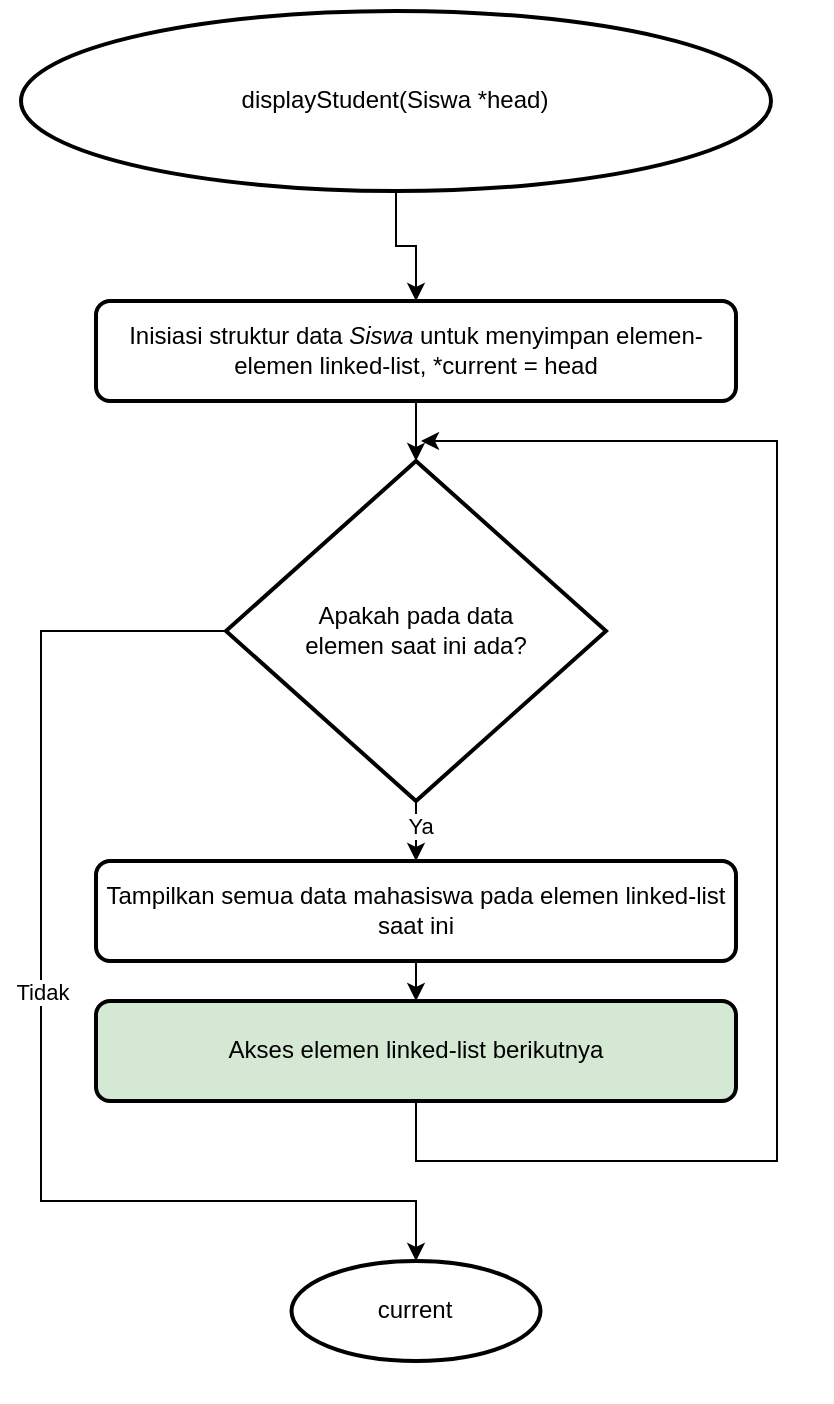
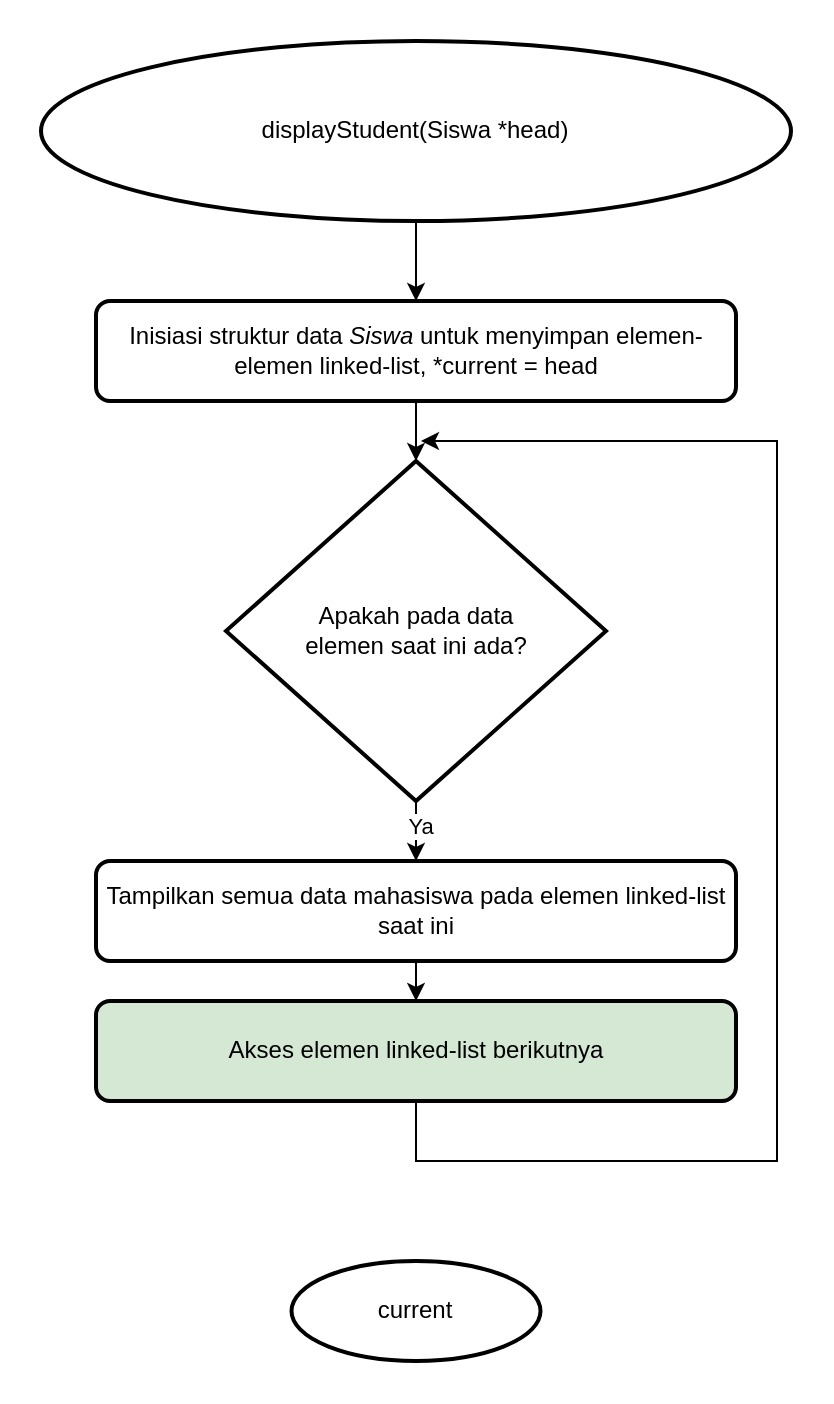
- <mxCell id="2" value="displayStudent(Siswa *head)" style="strokeWidth=2;html=1;shape=mxgraph.flowchart.start_1;whiteSpace=wrap;" parent="1" vertex="1"><mxGeometry x="10" y="5" width="375" height="90" as="geometry" /></mxCell>
+ <mxCell id="2" value="displayStudent(Siswa *head)" style="strokeWidth=2;html=1;shape=mxgraph.flowchart.start_1;whiteSpace=wrap;" parent="1" vertex="1"><mxGeometry x="20" y="20" width="375" height="90" as="geometry" /></mxCell>
- <mxCell id="7" style="edgeStyle=orthogonalEdgeStyle;rounded=0;orthogonalLoop=1;jettySize=auto;html=1;exitX=0;exitY=0.5;exitDx=0;exitDy=0;exitPerimeter=0;entryX=0.5;entryY=0;entryDx=0;entryDy=0;entryPerimeter=0;" parent="1" source="9" target="14" edge="1"><mxGeometry relative="1" as="geometry"><mxPoint x="207" y="630" as="targetPoint" /><Array as="points"><mxPoint x="20" y="315" /><mxPoint x="20" y="600" /><mxPoint x="207" y="600" /></Array></mxGeometry></mxCell>
- <mxCell id="8" value="Tidak" style="edgeLabel;html=1;align=center;verticalAlign=middle;resizable=0;points=[];" parent="7" vertex="1" connectable="0"><mxGeometry x="-0.082" relative="1" as="geometry"><mxPoint as="offset" /></mxGeometry></mxCell>
